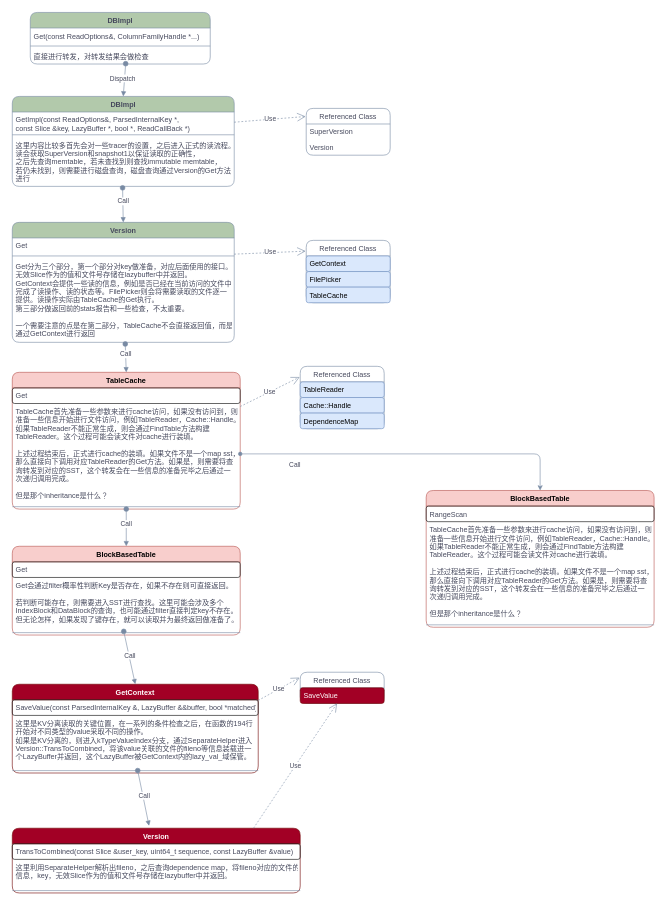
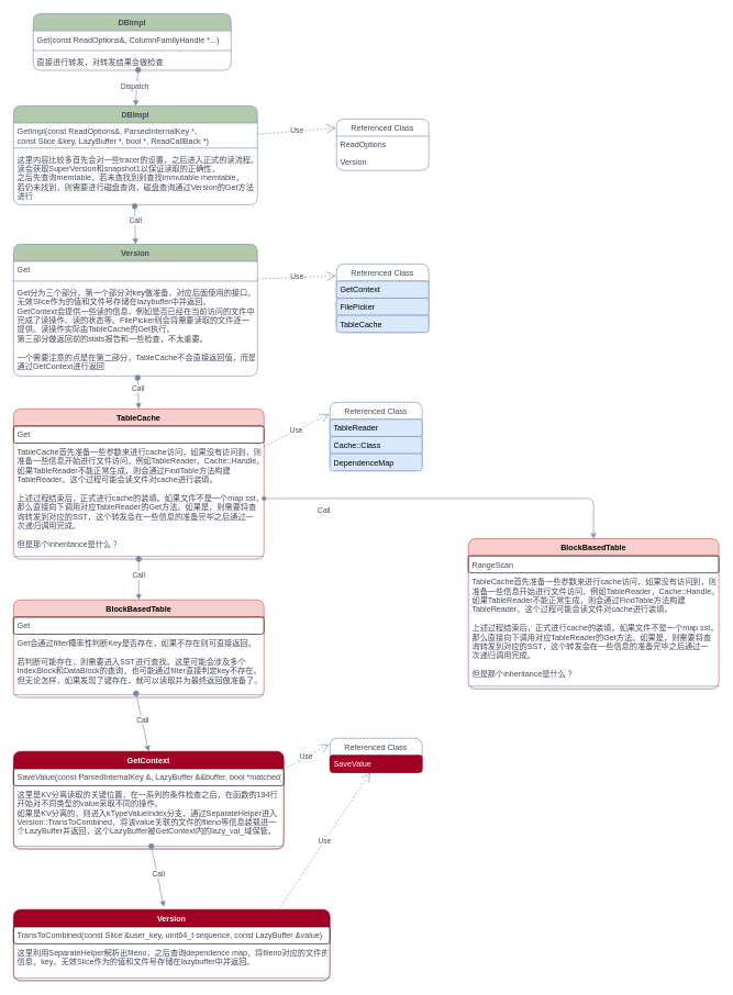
- <mxCell id="16" value="SuperVersion" style="text;strokeColor=none;fillColor=none;align=left;verticalAlign=top;spacingLeft=4;spacingRight=4;overflow=hidden;rotatable=0;points=[[0,0.5],[1,0.5]];portConstraint=eastwest;fontColor=#46495D;rounded=1;" parent="15" vertex="1"><mxGeometry y="26" width="140" height="26" as="geometry" /></mxCell>
+ <mxCell id="16" value="ReadOptions" style="text;strokeColor=none;fillColor=none;align=left;verticalAlign=top;spacingLeft=4;spacingRight=4;overflow=hidden;rotatable=0;points=[[0,0.5],[1,0.5]];portConstraint=eastwest;fontColor=#46495D;rounded=1;" parent="15" vertex="1"><mxGeometry y="26" width="140" height="26" as="geometry" /></mxCell>
- <mxCell id="32" value="Cache::Handle" style="text;strokeColor=#6c8ebf;fillColor=#dae8fc;align=left;verticalAlign=top;spacingLeft=4;spacingRight=4;overflow=hidden;rotatable=0;points=[[0,0.5],[1,0.5]];portConstraint=eastwest;rounded=1;" parent="30" vertex="1"><mxGeometry y="52" width="140" height="26" as="geometry" /></mxCell>
+ <mxCell id="32" value="Cache::Class" style="text;strokeColor=#6c8ebf;fillColor=#dae8fc;align=left;verticalAlign=top;spacingLeft=4;spacingRight=4;overflow=hidden;rotatable=0;points=[[0,0.5],[1,0.5]];portConstraint=eastwest;rounded=1;" parent="30" vertex="1"><mxGeometry y="52" width="140" height="26" as="geometry" /></mxCell>
